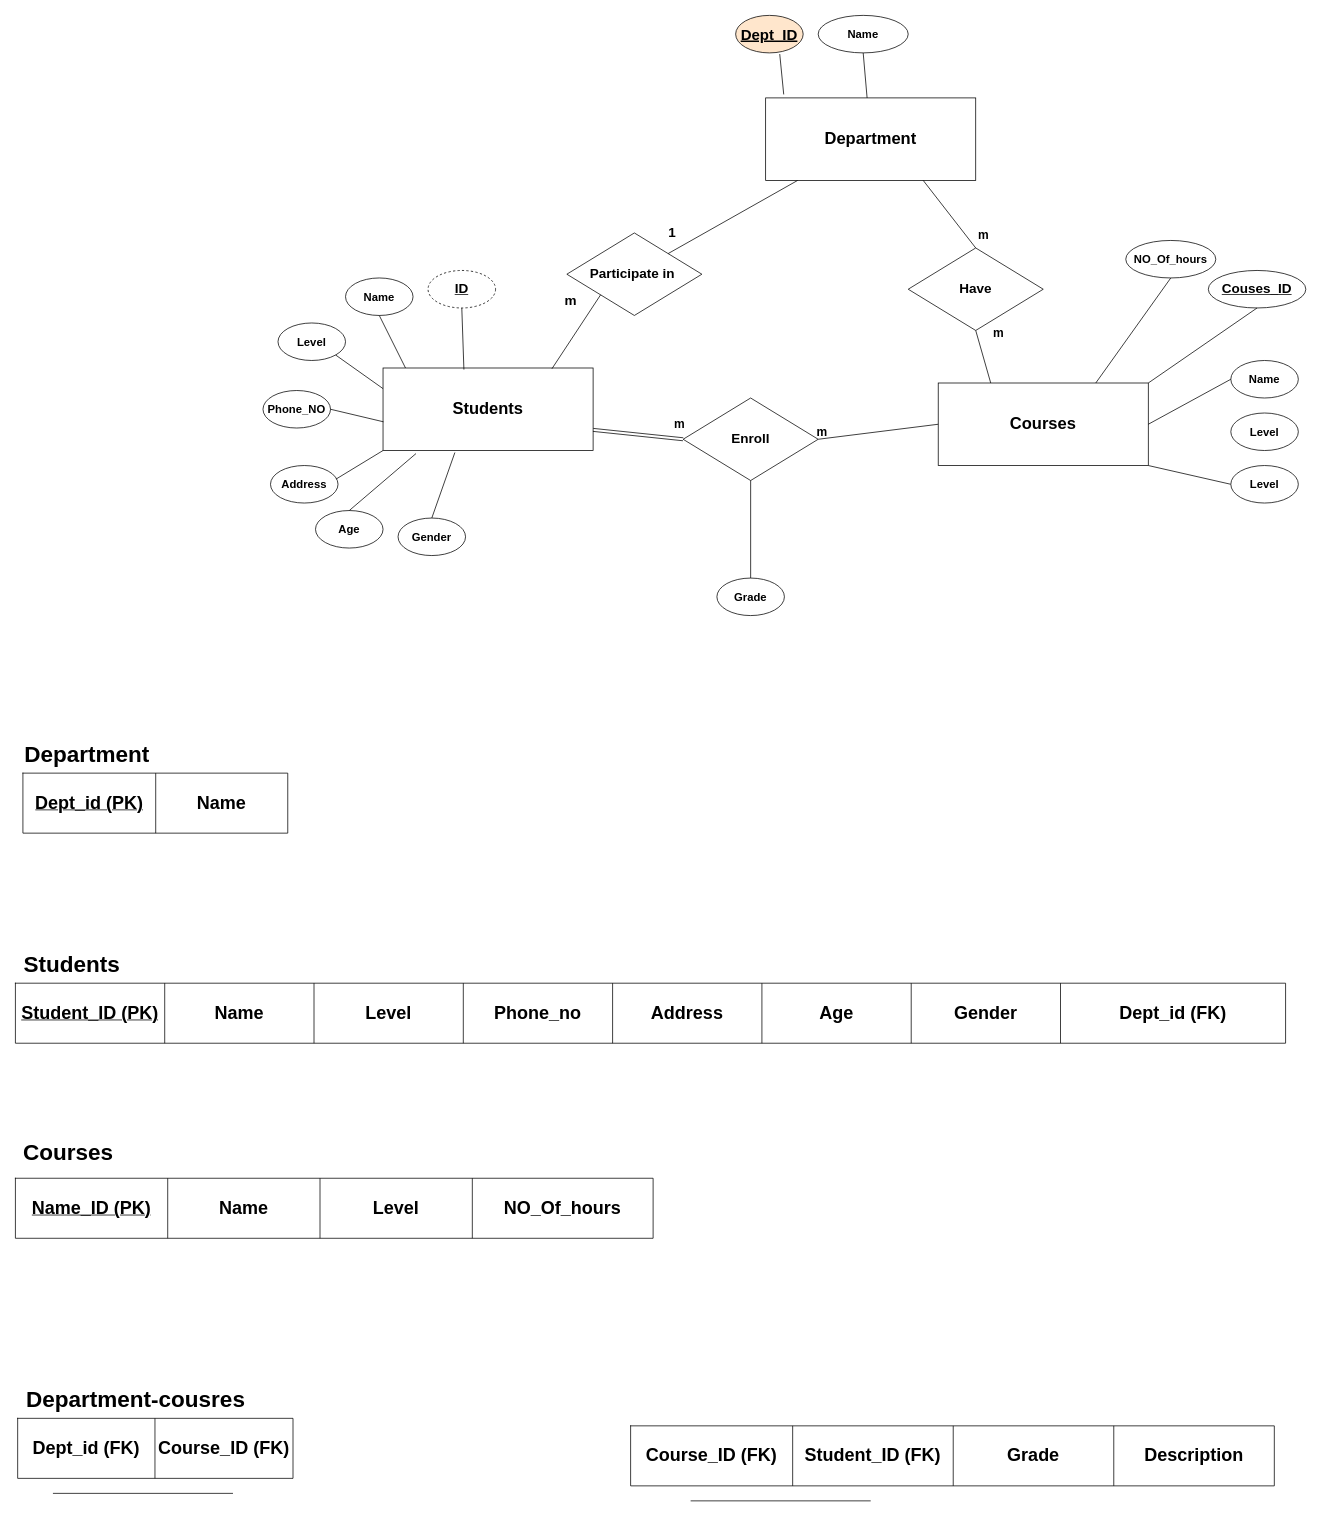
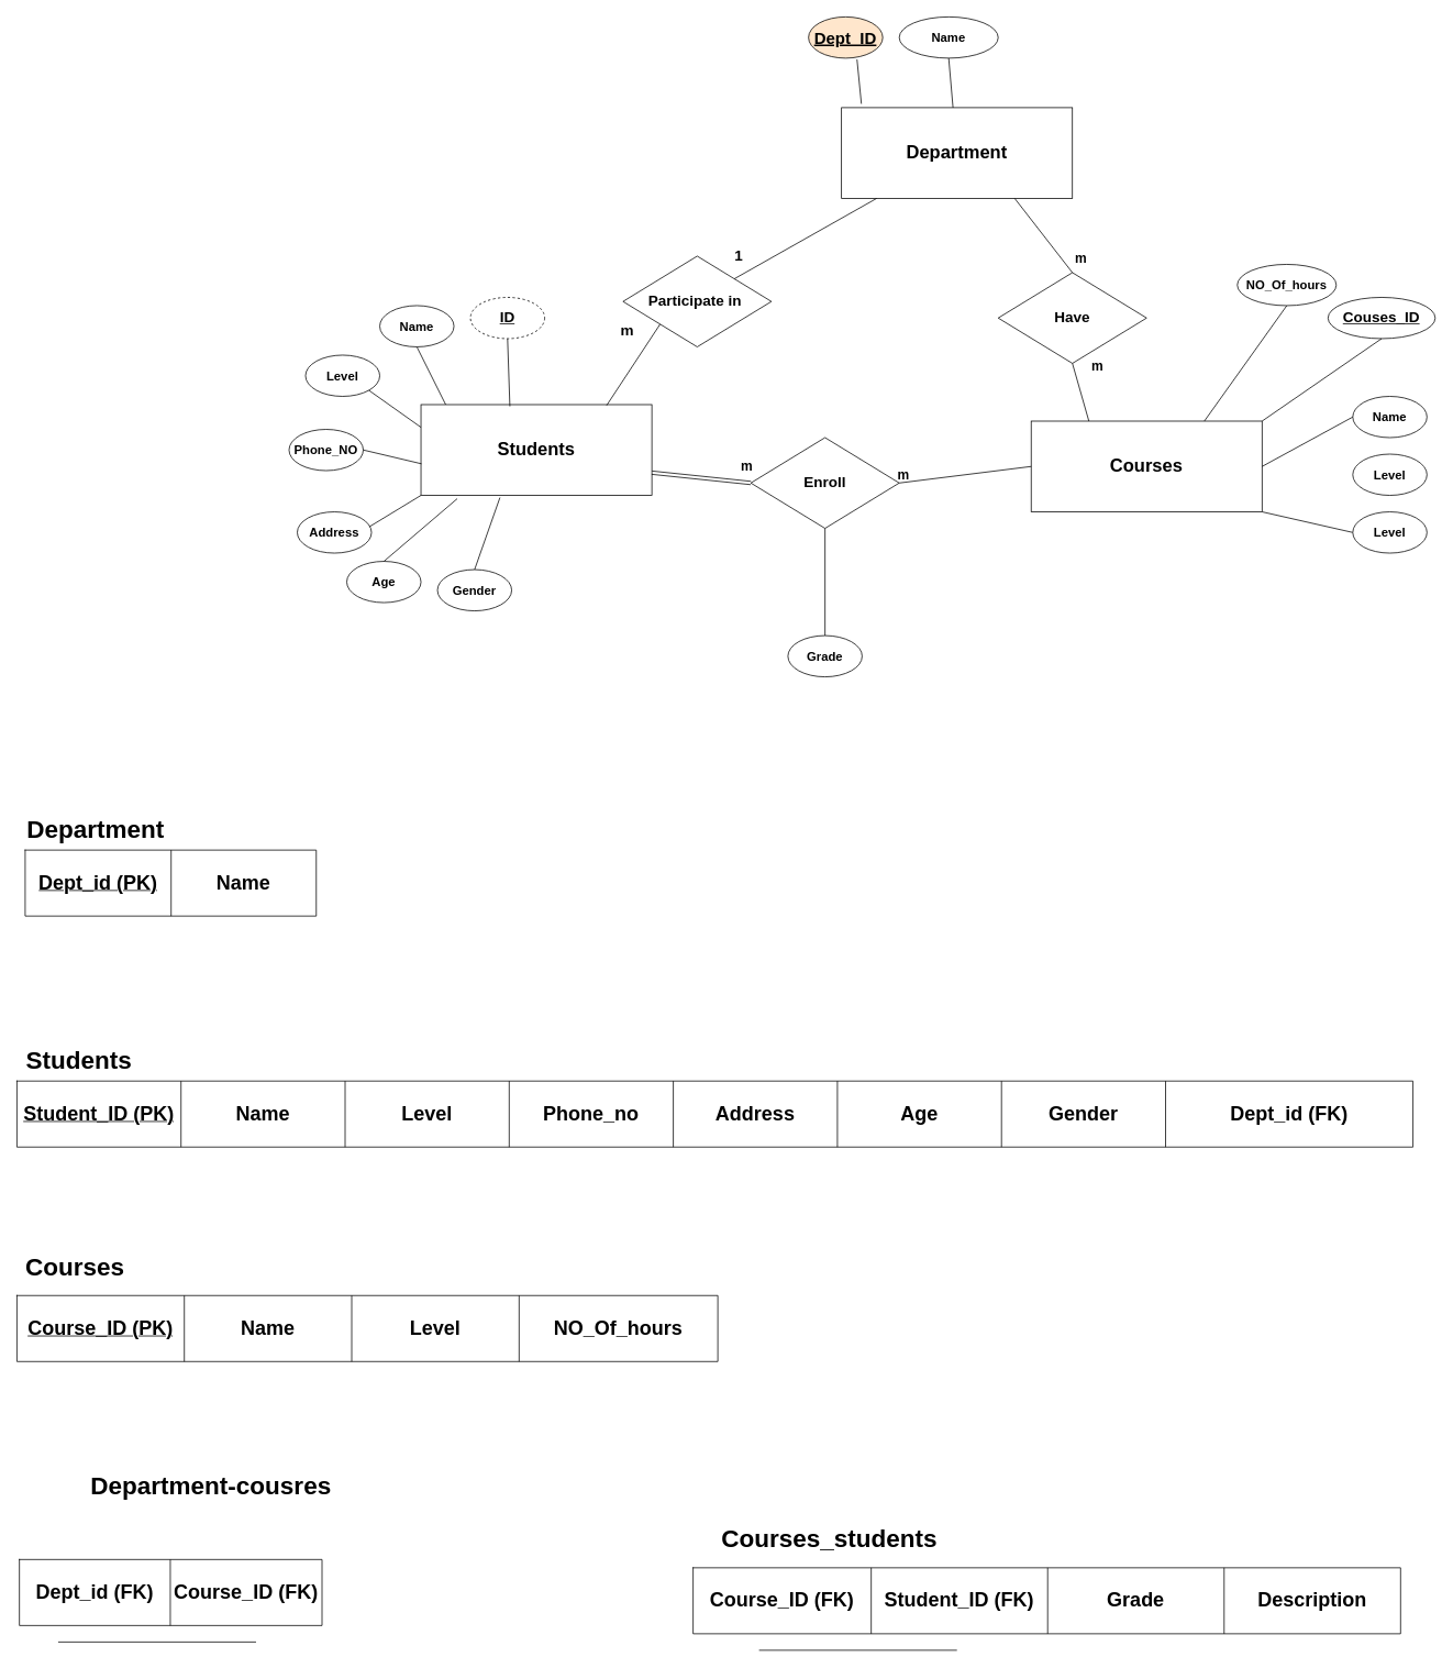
- <mxCell id="62" value="&lt;b&gt;&lt;u&gt;&lt;font style=&quot;font-size: 24px;&quot;&gt;Name_ID (PK)&lt;/font&gt;&lt;/u&gt;&lt;/b&gt;" style="shape=partialRectangle;html=1;whiteSpace=wrap;connectable=0;strokeColor=inherit;overflow=hidden;fillColor=none;top=0;left=0;bottom=0;right=0;pointerEvents=1;fontSize=16;" parent="61" vertex="1"><mxGeometry width="203" height="80" as="geometry"><mxRectangle width="203" height="80" as="alternateBounds" /></mxGeometry></mxCell>
+ <mxCell id="62" value="&lt;b&gt;&lt;u&gt;&lt;font style=&quot;font-size: 24px;&quot;&gt;Course_ID (PK)&lt;/font&gt;&lt;/u&gt;&lt;/b&gt;" style="shape=partialRectangle;html=1;whiteSpace=wrap;connectable=0;strokeColor=inherit;overflow=hidden;fillColor=none;top=0;left=0;bottom=0;right=0;pointerEvents=1;fontSize=16;" parent="61" vertex="1"><mxGeometry width="203" height="80" as="geometry"><mxRectangle width="203" height="80" as="alternateBounds" /></mxGeometry></mxCell>
- <mxCell id="68" value="&lt;span style=&quot;font-size: 30px;&quot;&gt;&lt;b&gt;Department-cousres&lt;/b&gt;&lt;/span&gt;" style="text;html=1;align=center;verticalAlign=middle;resizable=0;points=[];autosize=1;strokeColor=none;fillColor=none;" parent="1" vertex="1"><mxGeometry x="20" y="1840" width="320" height="50" as="geometry" /></mxCell>
+ <mxCell id="68" value="&lt;span style=&quot;font-size: 30px;&quot;&gt;&lt;b&gt;Department-cousres&lt;/b&gt;&lt;/span&gt;" style="text;html=1;align=center;verticalAlign=middle;resizable=0;points=[];autosize=1;strokeColor=none;fillColor=none;" parent="1" vertex="1"><mxGeometry x="95" y="1775" width="320" height="50" as="geometry" /></mxCell>
+ <mxCell id="74" value="&lt;b&gt;&lt;font style=&quot;font-size: 30px;&quot;&gt;Courses_students&lt;/font&gt;&lt;/b&gt;" style="text;html=1;align=center;verticalAlign=middle;resizable=0;points=[];autosize=1;strokeColor=none;fillColor=none;" parent="1" vertex="1"><mxGeometry x="860" y="1840" width="290" height="50" as="geometry" /></mxCell>
